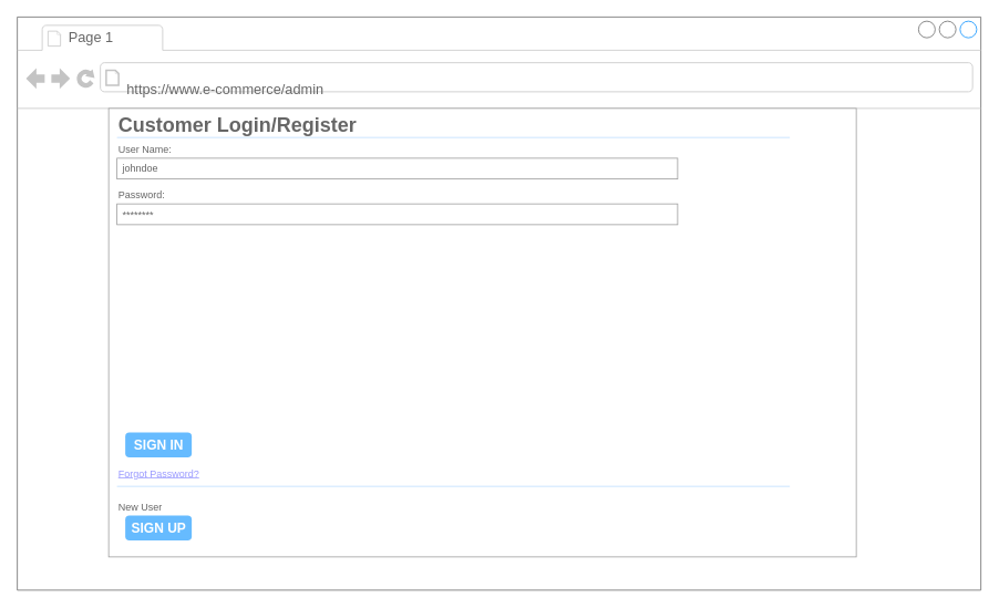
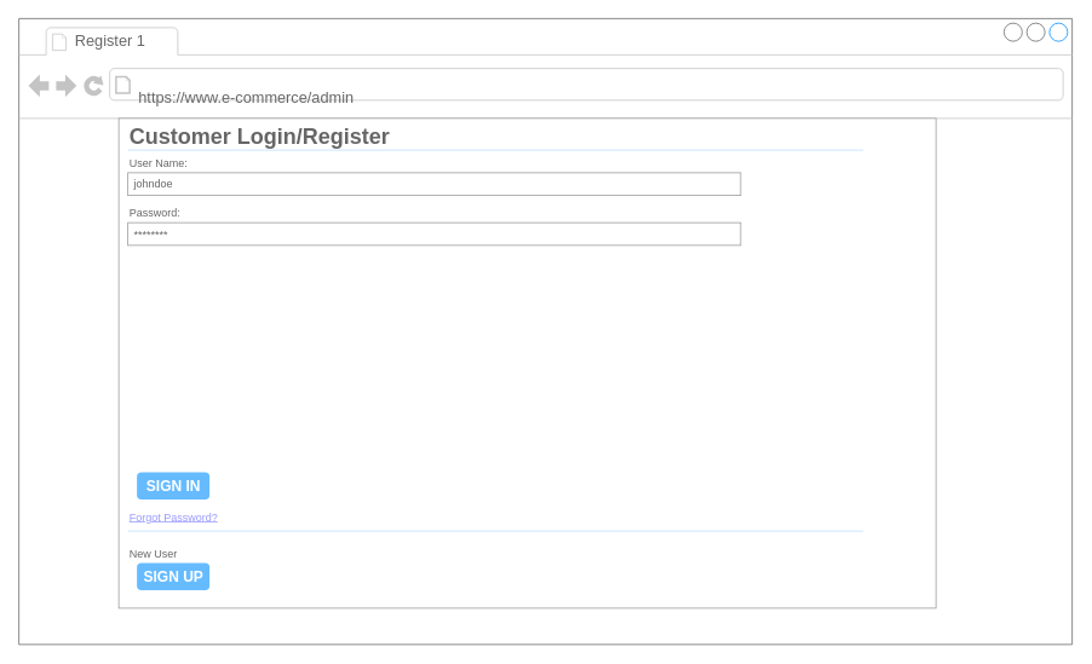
- <mxCell id="3" value="Page 1" style="strokeWidth=1;shadow=0;dashed=0;align=center;html=1;shape=mxgraph.mockup.containers.anchor;fontSize=17;fontColor=#666666;align=left;whiteSpace=wrap;" vertex="1" parent="2"><mxGeometry x="60" y="12" width="110" height="26" as="geometry" /></mxCell>
+ <mxCell id="3" value="Register 1" style="strokeWidth=1;shadow=0;dashed=0;align=center;html=1;shape=mxgraph.mockup.containers.anchor;fontSize=17;fontColor=#666666;align=left;whiteSpace=wrap;" vertex="1" parent="2"><mxGeometry x="60" y="12" width="110" height="26" as="geometry" /></mxCell>
